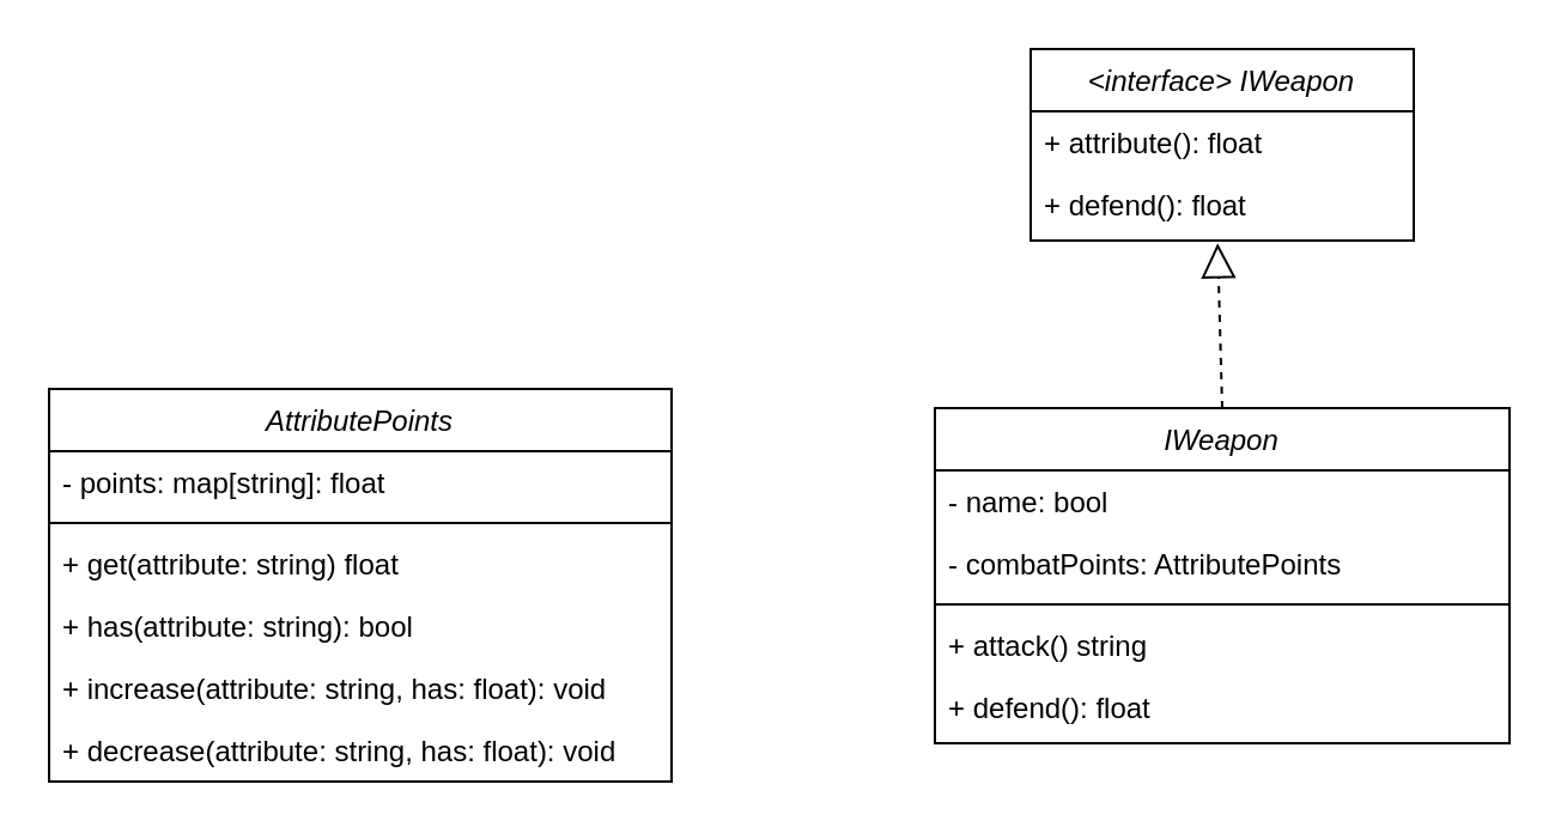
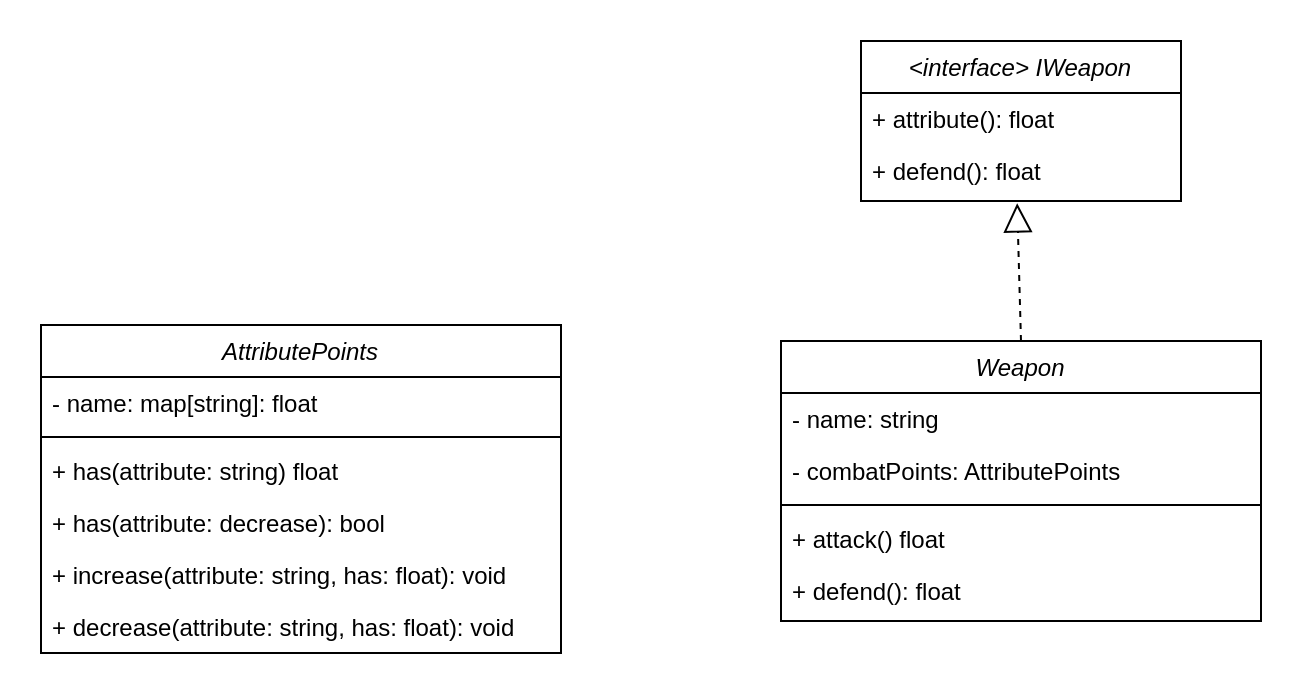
- <mxCell id="12" value="IWeapon" style="swimlane;fontStyle=2;align=center;verticalAlign=top;childLayout=stackLayout;horizontal=1;startSize=26;horizontalStack=0;resizeParent=1;resizeLast=0;collapsible=1;marginBottom=0;rounded=0;shadow=0;strokeWidth=1;" parent="1" vertex="1"><mxGeometry x="390" y="170" width="240" height="140" as="geometry"><mxRectangle x="230" y="140" width="160" height="26" as="alternateBounds" /></mxGeometry></mxCell>
+ <mxCell id="12" value="Weapon" style="swimlane;fontStyle=2;align=center;verticalAlign=top;childLayout=stackLayout;horizontal=1;startSize=26;horizontalStack=0;resizeParent=1;resizeLast=0;collapsible=1;marginBottom=0;rounded=0;shadow=0;strokeWidth=1;" parent="1" vertex="1"><mxGeometry x="390" y="170" width="240" height="140" as="geometry"><mxRectangle x="230" y="140" width="160" height="26" as="alternateBounds" /></mxGeometry></mxCell>
- <mxCell id="6" value="- points: map[string]: float" style="text;align=left;verticalAlign=top;spacingLeft=4;spacingRight=4;overflow=hidden;rotatable=0;points=[[0,0.5],[1,0.5]];portConstraint=eastwest;" parent="5" vertex="1"><mxGeometry y="26" width="260" height="26" as="geometry" /></mxCell>
+ <mxCell id="6" value="- name: map[string]: float" style="text;align=left;verticalAlign=top;spacingLeft=4;spacingRight=4;overflow=hidden;rotatable=0;points=[[0,0.5],[1,0.5]];portConstraint=eastwest;" parent="5" vertex="1"><mxGeometry y="26" width="260" height="26" as="geometry" /></mxCell>
- <mxCell id="13" value="- name: bool" style="text;align=left;verticalAlign=top;spacingLeft=4;spacingRight=4;overflow=hidden;rotatable=0;points=[[0,0.5],[1,0.5]];portConstraint=eastwest;" parent="12" vertex="1"><mxGeometry y="26" width="240" height="26" as="geometry" /></mxCell>
+ <mxCell id="13" value="- name: string" style="text;align=left;verticalAlign=top;spacingLeft=4;spacingRight=4;overflow=hidden;rotatable=0;points=[[0,0.5],[1,0.5]];portConstraint=eastwest;" parent="12" vertex="1"><mxGeometry y="26" width="240" height="26" as="geometry" /></mxCell>
- <mxCell id="8" value="+ get(attribute: string) float" style="text;align=left;verticalAlign=top;spacingLeft=4;spacingRight=4;overflow=hidden;rotatable=0;points=[[0,0.5],[1,0.5]];portConstraint=eastwest;" parent="5" vertex="1"><mxGeometry y="60" width="260" height="26" as="geometry" /></mxCell>
+ <mxCell id="8" value="+ has(attribute: string) float" style="text;align=left;verticalAlign=top;spacingLeft=4;spacingRight=4;overflow=hidden;rotatable=0;points=[[0,0.5],[1,0.5]];portConstraint=eastwest;" parent="5" vertex="1"><mxGeometry y="60" width="260" height="26" as="geometry" /></mxCell>
- <mxCell id="9" value="+ has(attribute: string): bool" style="text;align=left;verticalAlign=top;spacingLeft=4;spacingRight=4;overflow=hidden;rotatable=0;points=[[0,0.5],[1,0.5]];portConstraint=eastwest;" parent="5" vertex="1"><mxGeometry y="86" width="260" height="26" as="geometry" /></mxCell>
+ <mxCell id="9" value="+ has(attribute: decrease): bool" style="text;align=left;verticalAlign=top;spacingLeft=4;spacingRight=4;overflow=hidden;rotatable=0;points=[[0,0.5],[1,0.5]];portConstraint=eastwest;" parent="5" vertex="1"><mxGeometry y="86" width="260" height="26" as="geometry" /></mxCell>
- <mxCell id="16" value="+ attack() string" style="text;align=left;verticalAlign=top;spacingLeft=4;spacingRight=4;overflow=hidden;rotatable=0;points=[[0,0.5],[1,0.5]];portConstraint=eastwest;" parent="12" vertex="1"><mxGeometry y="86" width="240" height="26" as="geometry" /></mxCell>
+ <mxCell id="16" value="+ attack() float" style="text;align=left;verticalAlign=top;spacingLeft=4;spacingRight=4;overflow=hidden;rotatable=0;points=[[0,0.5],[1,0.5]];portConstraint=eastwest;" parent="12" vertex="1"><mxGeometry y="86" width="240" height="26" as="geometry" /></mxCell>
